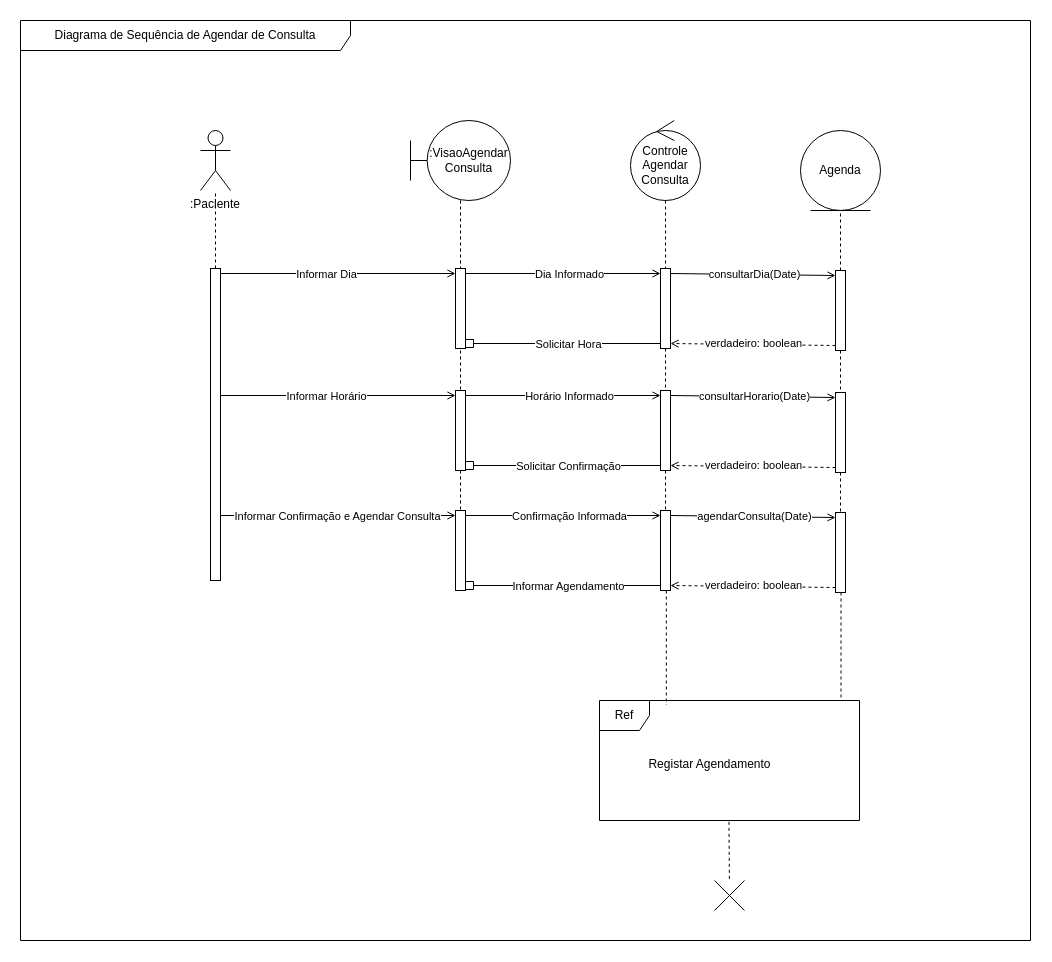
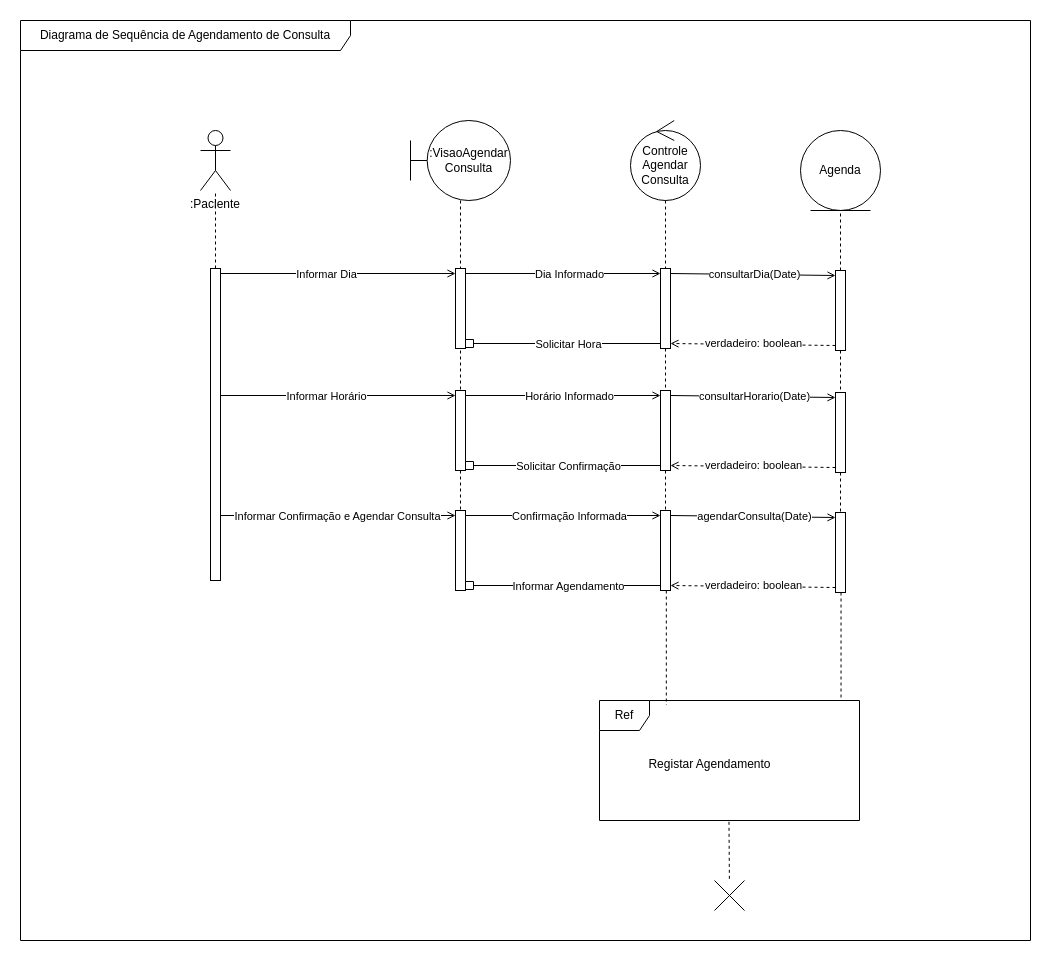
- <mxCell id="60" value="Diagrama de Sequência de Agendar de Consulta" style="shape=umlFrame;whiteSpace=wrap;html=1;pointerEvents=0;recursiveResize=0;container=1;collapsible=0;width=330;height=30;" vertex="1" parent="1"><mxGeometry x="20" width="1010" height="920" as="geometry" y="20" /></mxCell>
+ <mxCell id="60" value="Diagrama de Sequência de Agendamento de Consulta" style="shape=umlFrame;whiteSpace=wrap;html=1;pointerEvents=0;recursiveResize=0;container=1;collapsible=0;width=330;height=30;" vertex="1" parent="1"><mxGeometry x="20" width="1010" height="920" as="geometry" y="20" /></mxCell>
